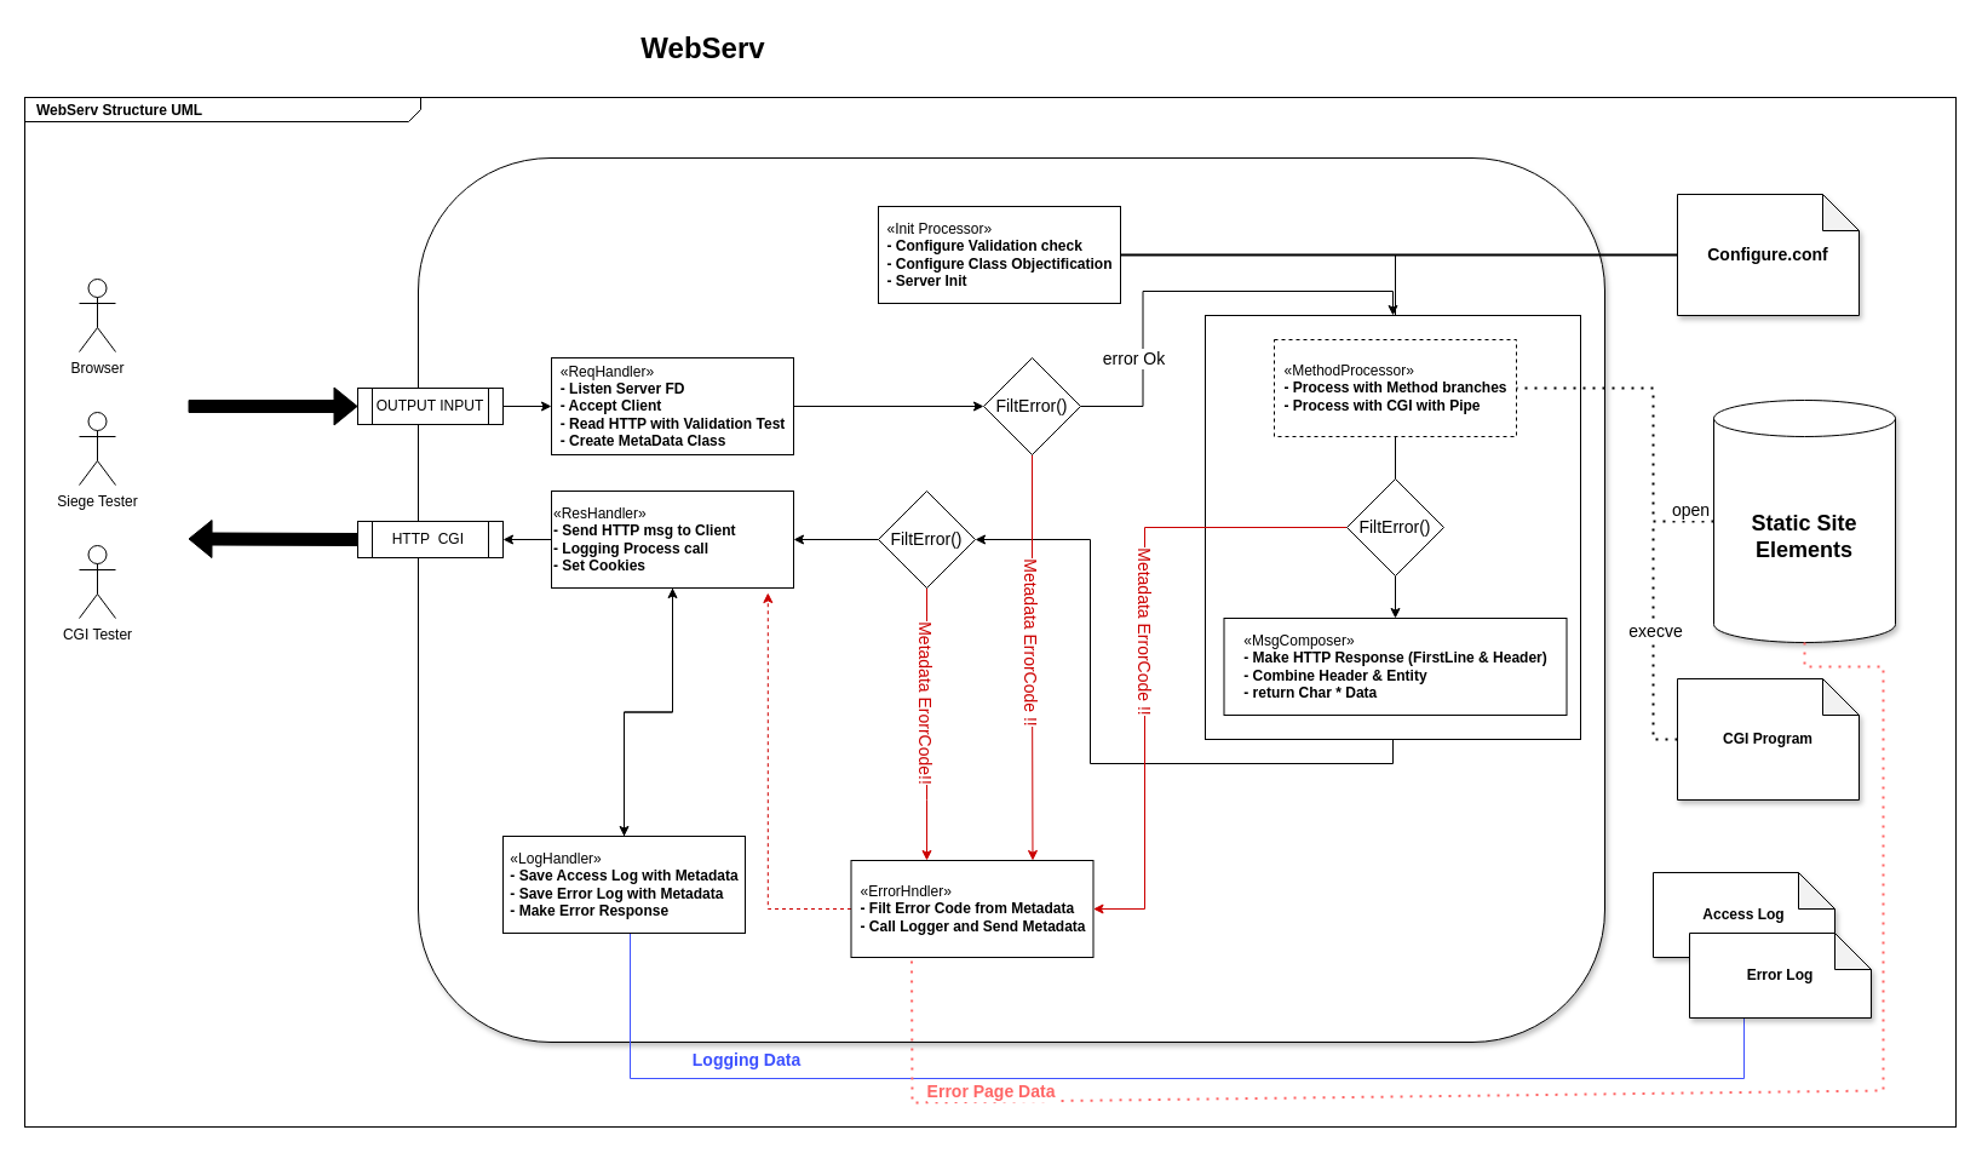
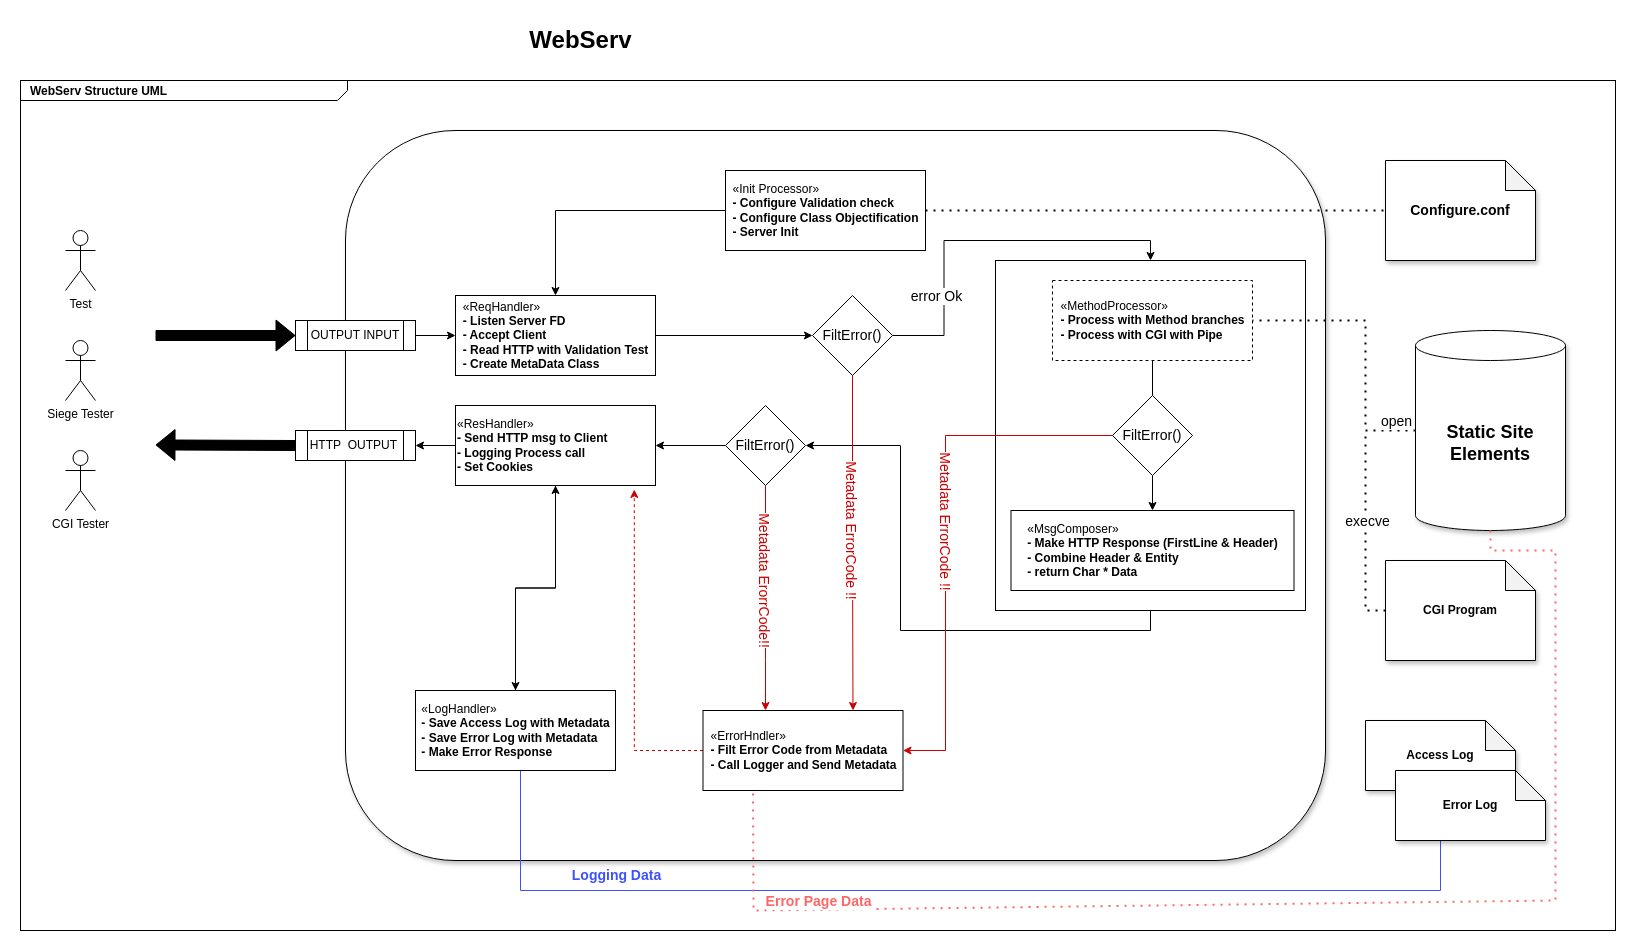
- <mxCell id="39" value="" style="endArrow=none;dashed=0;html=1;dashPattern=1 3;strokeWidth=2;rounded=0;fontSize=14;entryX=0;entryY=0.5;entryDx=0;entryDy=0;entryPerimeter=0;exitX=1;exitY=0.5;exitDx=0;exitDy=0;strokeColor=#000000;" parent="1" source="6" target="25" edge="1"><mxGeometry width="50" height="50" relative="1" as="geometry"><mxPoint x="1085" y="410" as="sourcePoint" /><mxPoint x="1135" y="360" as="targetPoint" /></mxGeometry></mxCell>
+ <mxCell id="39" value="" style="endArrow=none;dashed=1;html=1;dashPattern=1 3;strokeWidth=2;rounded=0;fontSize=14;entryX=0;entryY=0.5;entryDx=0;entryDy=0;entryPerimeter=0;exitX=1;exitY=0.5;exitDx=0;exitDy=0;strokeColor=#000000;" parent="1" source="6" target="25" edge="1"><mxGeometry width="50" height="50" relative="1" as="geometry"><mxPoint x="1085" y="410" as="sourcePoint" /><mxPoint x="1135" y="360" as="targetPoint" /></mxGeometry></mxCell>
- <mxCell id="5" style="edgeStyle=orthogonalEdgeStyle;rounded=0;orthogonalLoop=1;jettySize=auto;html=1;fontSize=14;fillColor=#000000;" parent="1" source="6" target="21" edge="1"><mxGeometry relative="1" as="geometry" /></mxCell>
+ <mxCell id="5" style="edgeStyle=orthogonalEdgeStyle;rounded=0;orthogonalLoop=1;jettySize=auto;html=1;fontSize=14;fillColor=#000000;" parent="1" source="6" target="8" edge="1"><mxGeometry relative="1" as="geometry" /></mxCell>
- <mxCell id="9" value="Browser" style="shape=umlActor;verticalLabelPosition=bottom;verticalAlign=top;html=1;" parent="1" vertex="1"><mxGeometry x="65" y="230" width="30" height="60" as="geometry" /></mxCell>
+ <mxCell id="9" value="Test" style="shape=umlActor;verticalLabelPosition=bottom;verticalAlign=top;html=1;" parent="1" vertex="1"><mxGeometry x="65" y="230" width="30" height="60" as="geometry" /></mxCell>
- <mxCell id="14" value="HTTP&amp;nbsp; CGI&amp;nbsp;" style="shape=process;whiteSpace=wrap;html=1;backgroundOutline=1;align=center;" parent="1" vertex="1"><mxGeometry x="295" y="430" width="120" height="30" as="geometry" /></mxCell>
+ <mxCell id="14" value="HTTP&amp;nbsp; OUTPUT&amp;nbsp;" style="shape=process;whiteSpace=wrap;html=1;backgroundOutline=1;align=center;" parent="1" vertex="1"><mxGeometry x="295" y="430" width="120" height="30" as="geometry" /></mxCell>
